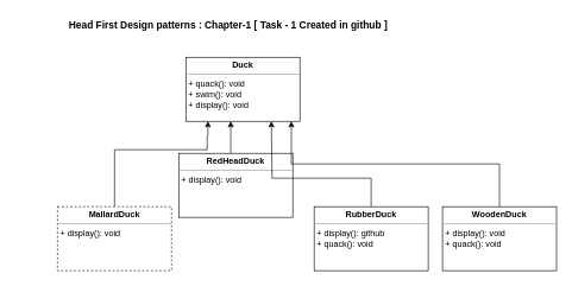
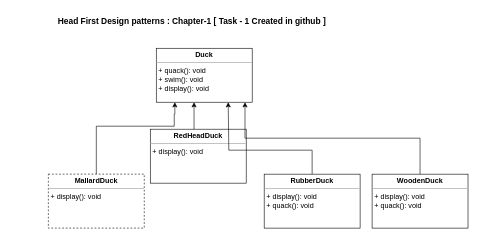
- <mxCell id="7" value="&lt;p style=&quot;margin:0px;margin-top:4px;text-align:center;&quot;&gt;&lt;b&gt;RubberDuck&lt;/b&gt;&lt;/p&gt;&lt;hr size=&quot;1&quot;&gt;&lt;p style=&quot;margin:0px;margin-left:4px;&quot;&gt;&lt;/p&gt;&lt;p style=&quot;margin:0px;margin-left:4px;&quot;&gt;&lt;span style=&quot;background-color: initial;&quot;&gt;+ display(): github&lt;/span&gt;&lt;br&gt;&lt;/p&gt;&lt;p style=&quot;margin:0px;margin-left:4px;&quot;&gt;&lt;span style=&quot;background-color: initial;&quot;&gt;+ quack(): void&lt;/span&gt;&lt;/p&gt;" style="verticalAlign=top;align=left;overflow=fill;fontSize=12;fontFamily=Helvetica;html=1;whiteSpace=wrap;" vertex="1" parent="1"><mxGeometry x="440" y="290" width="160" height="90" as="geometry" /></mxCell>
+ <mxCell id="7" value="&lt;p style=&quot;margin:0px;margin-top:4px;text-align:center;&quot;&gt;&lt;b&gt;RubberDuck&lt;/b&gt;&lt;/p&gt;&lt;hr size=&quot;1&quot;&gt;&lt;p style=&quot;margin:0px;margin-left:4px;&quot;&gt;&lt;/p&gt;&lt;p style=&quot;margin:0px;margin-left:4px;&quot;&gt;&lt;span style=&quot;background-color: initial;&quot;&gt;+ display(): void&lt;/span&gt;&lt;br&gt;&lt;/p&gt;&lt;p style=&quot;margin:0px;margin-left:4px;&quot;&gt;&lt;span style=&quot;background-color: initial;&quot;&gt;+ quack(): void&lt;/span&gt;&lt;/p&gt;" style="verticalAlign=top;align=left;overflow=fill;fontSize=12;fontFamily=Helvetica;html=1;whiteSpace=wrap;" vertex="1" parent="1"><mxGeometry x="440" y="290" width="160" height="90" as="geometry" /></mxCell>
